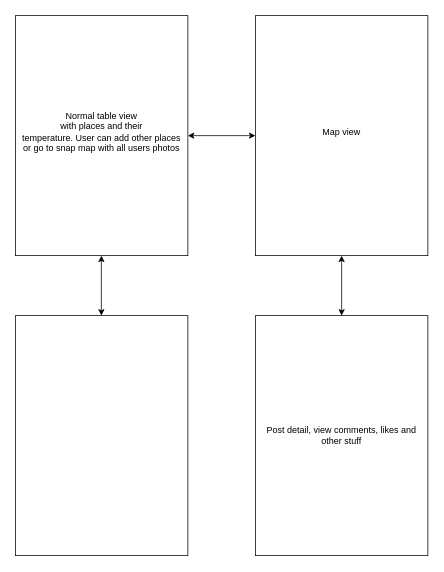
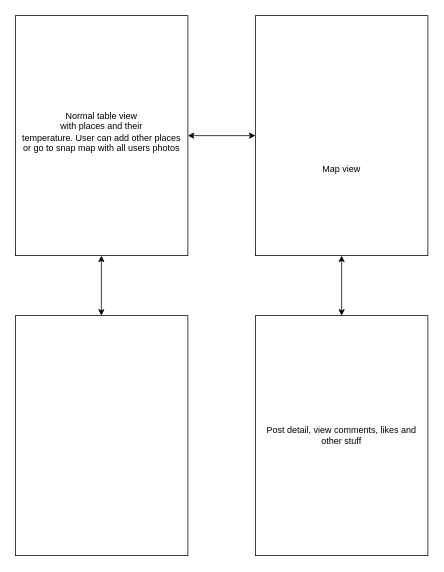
- <mxCell id="6" value="Map view" style="text;html=1;strokeColor=none;fillColor=none;align=center;verticalAlign=middle;whiteSpace=wrap;rounded=0;" vertex="1" parent="1"><mxGeometry x="425" y="160" width="60" height="30" as="geometry" /></mxCell>
+ <mxCell id="6" value="Map view" style="text;html=1;strokeColor=none;fillColor=none;align=center;verticalAlign=middle;whiteSpace=wrap;rounded=0;" vertex="1" parent="1"><mxGeometry x="425" y="210" width="60" height="30" as="geometry" /></mxCell>
